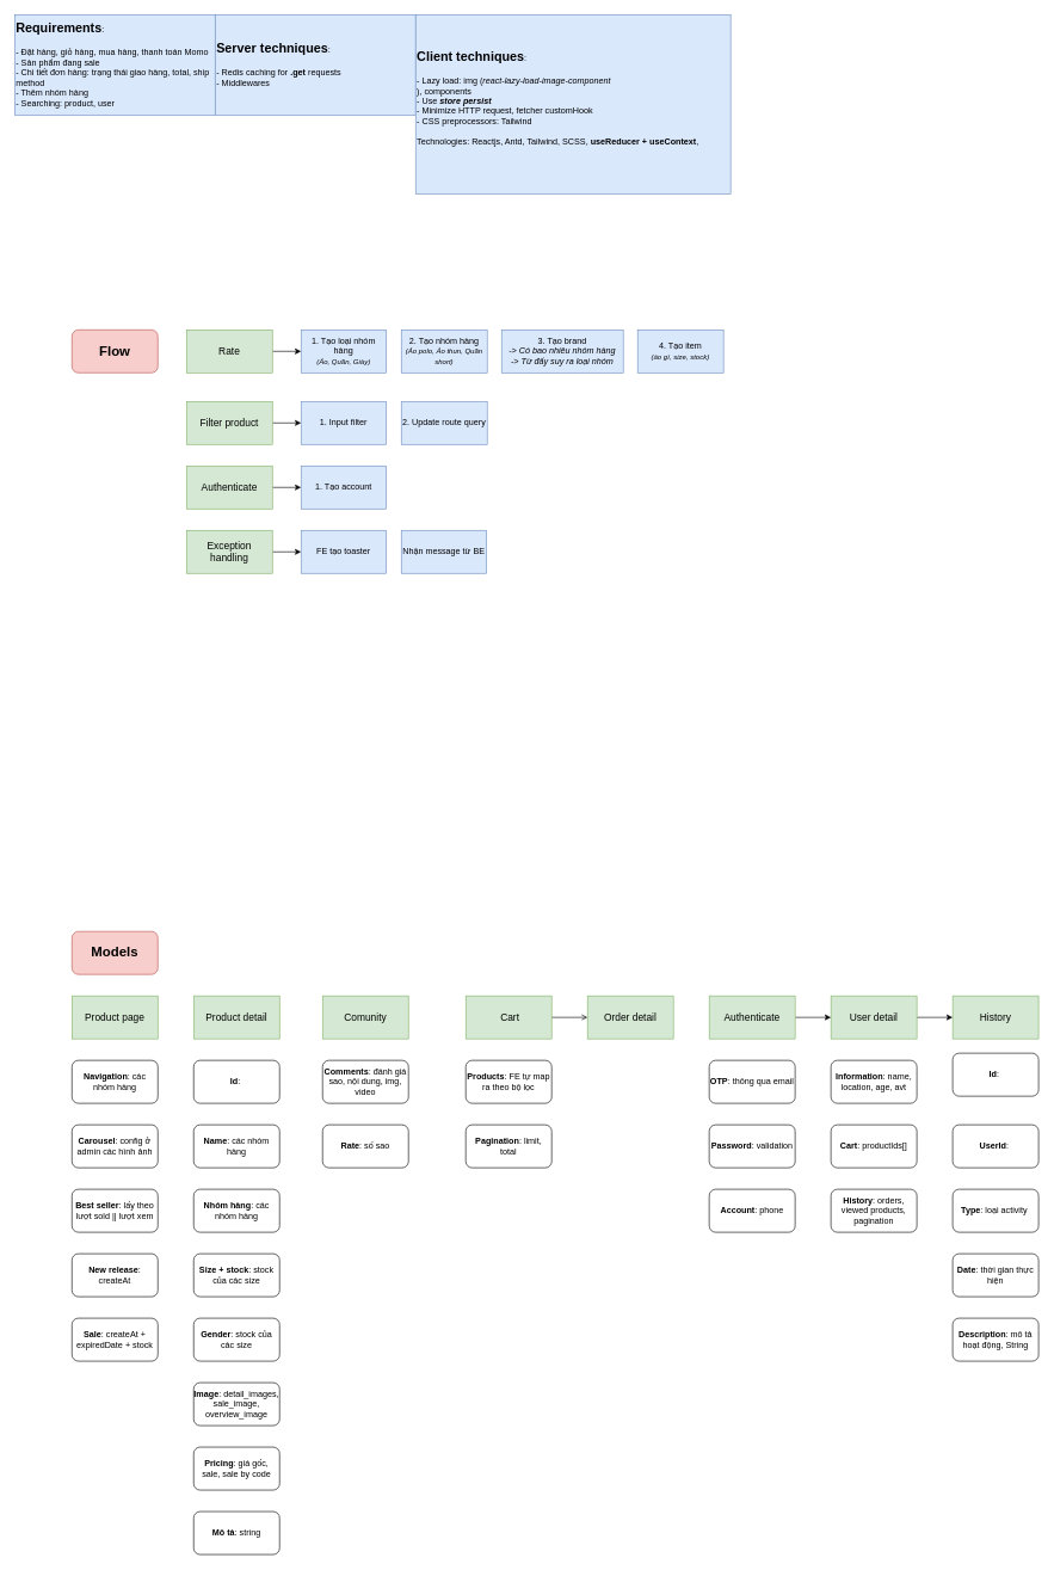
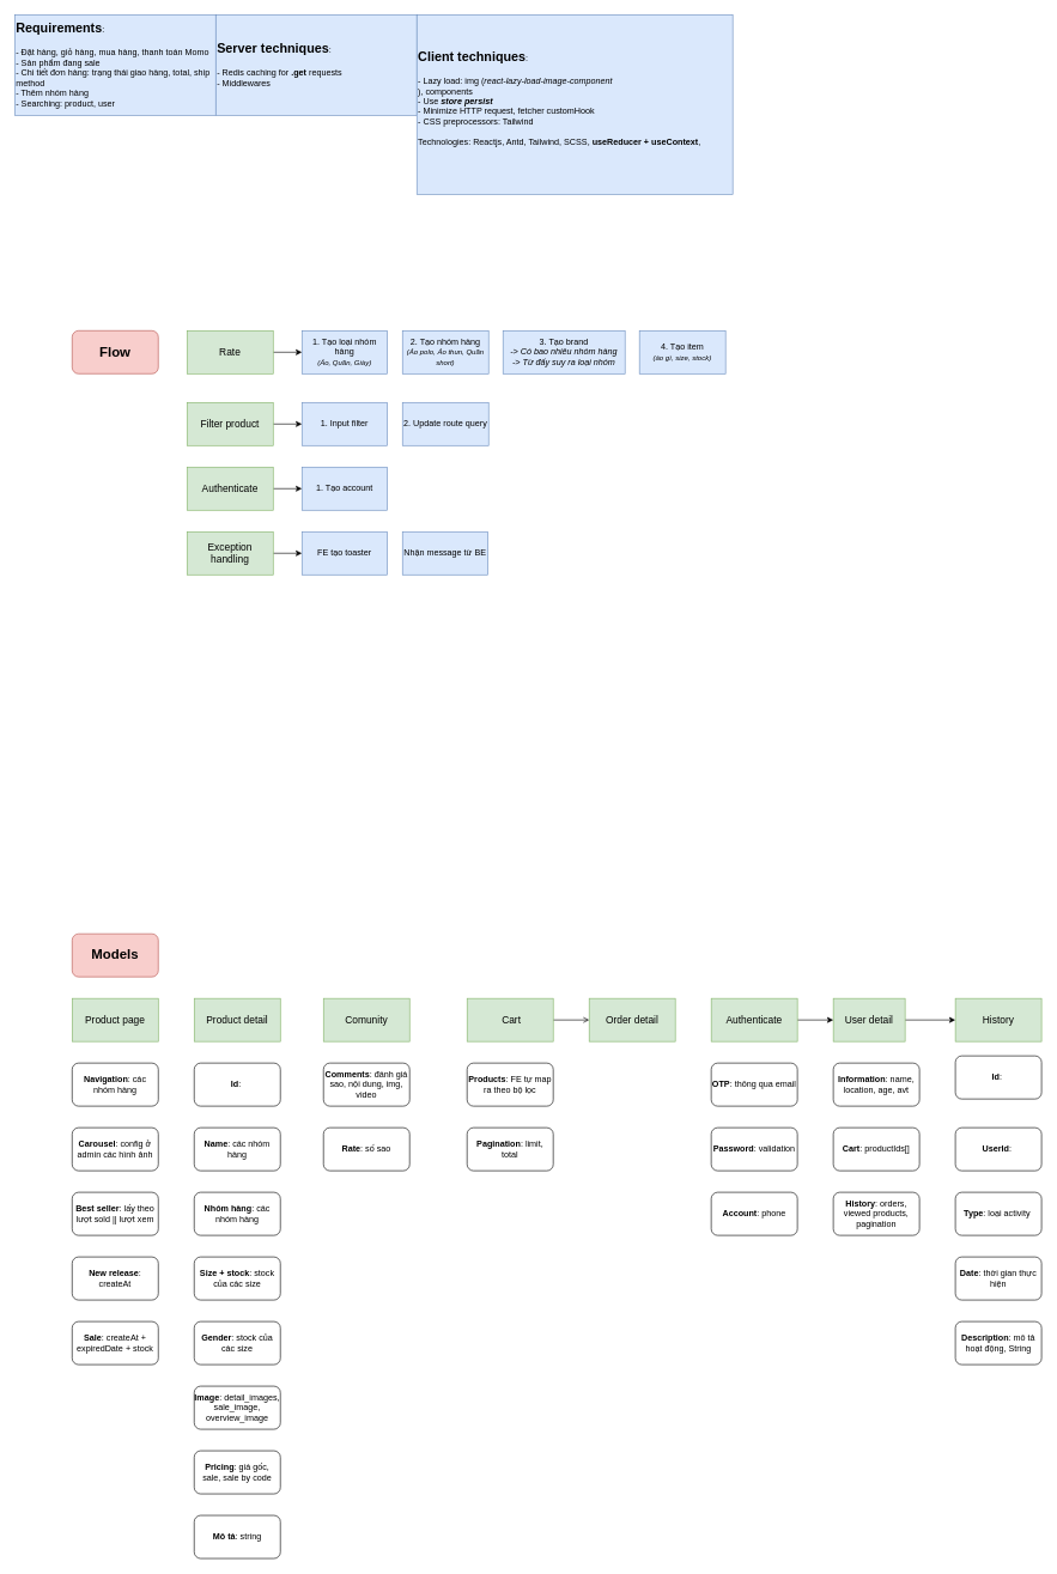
- <mxCell id="21" value="User detail" style="rounded=0;whiteSpace=wrap;html=1;fontSize=14;fillColor=#d5e8d4;strokeColor=#82b366;" parent="1" vertex="1"><mxGeometry x="1160" y="1390" width="120" height="60" as="geometry" /></mxCell>
+ <mxCell id="21" value="User detail" style="rounded=0;whiteSpace=wrap;html=1;fontSize=14;fillColor=#d5e8d4;strokeColor=#82b366;" parent="1" vertex="1"><mxGeometry x="1160" y="1390" width="100" height="60" as="geometry" /></mxCell>
